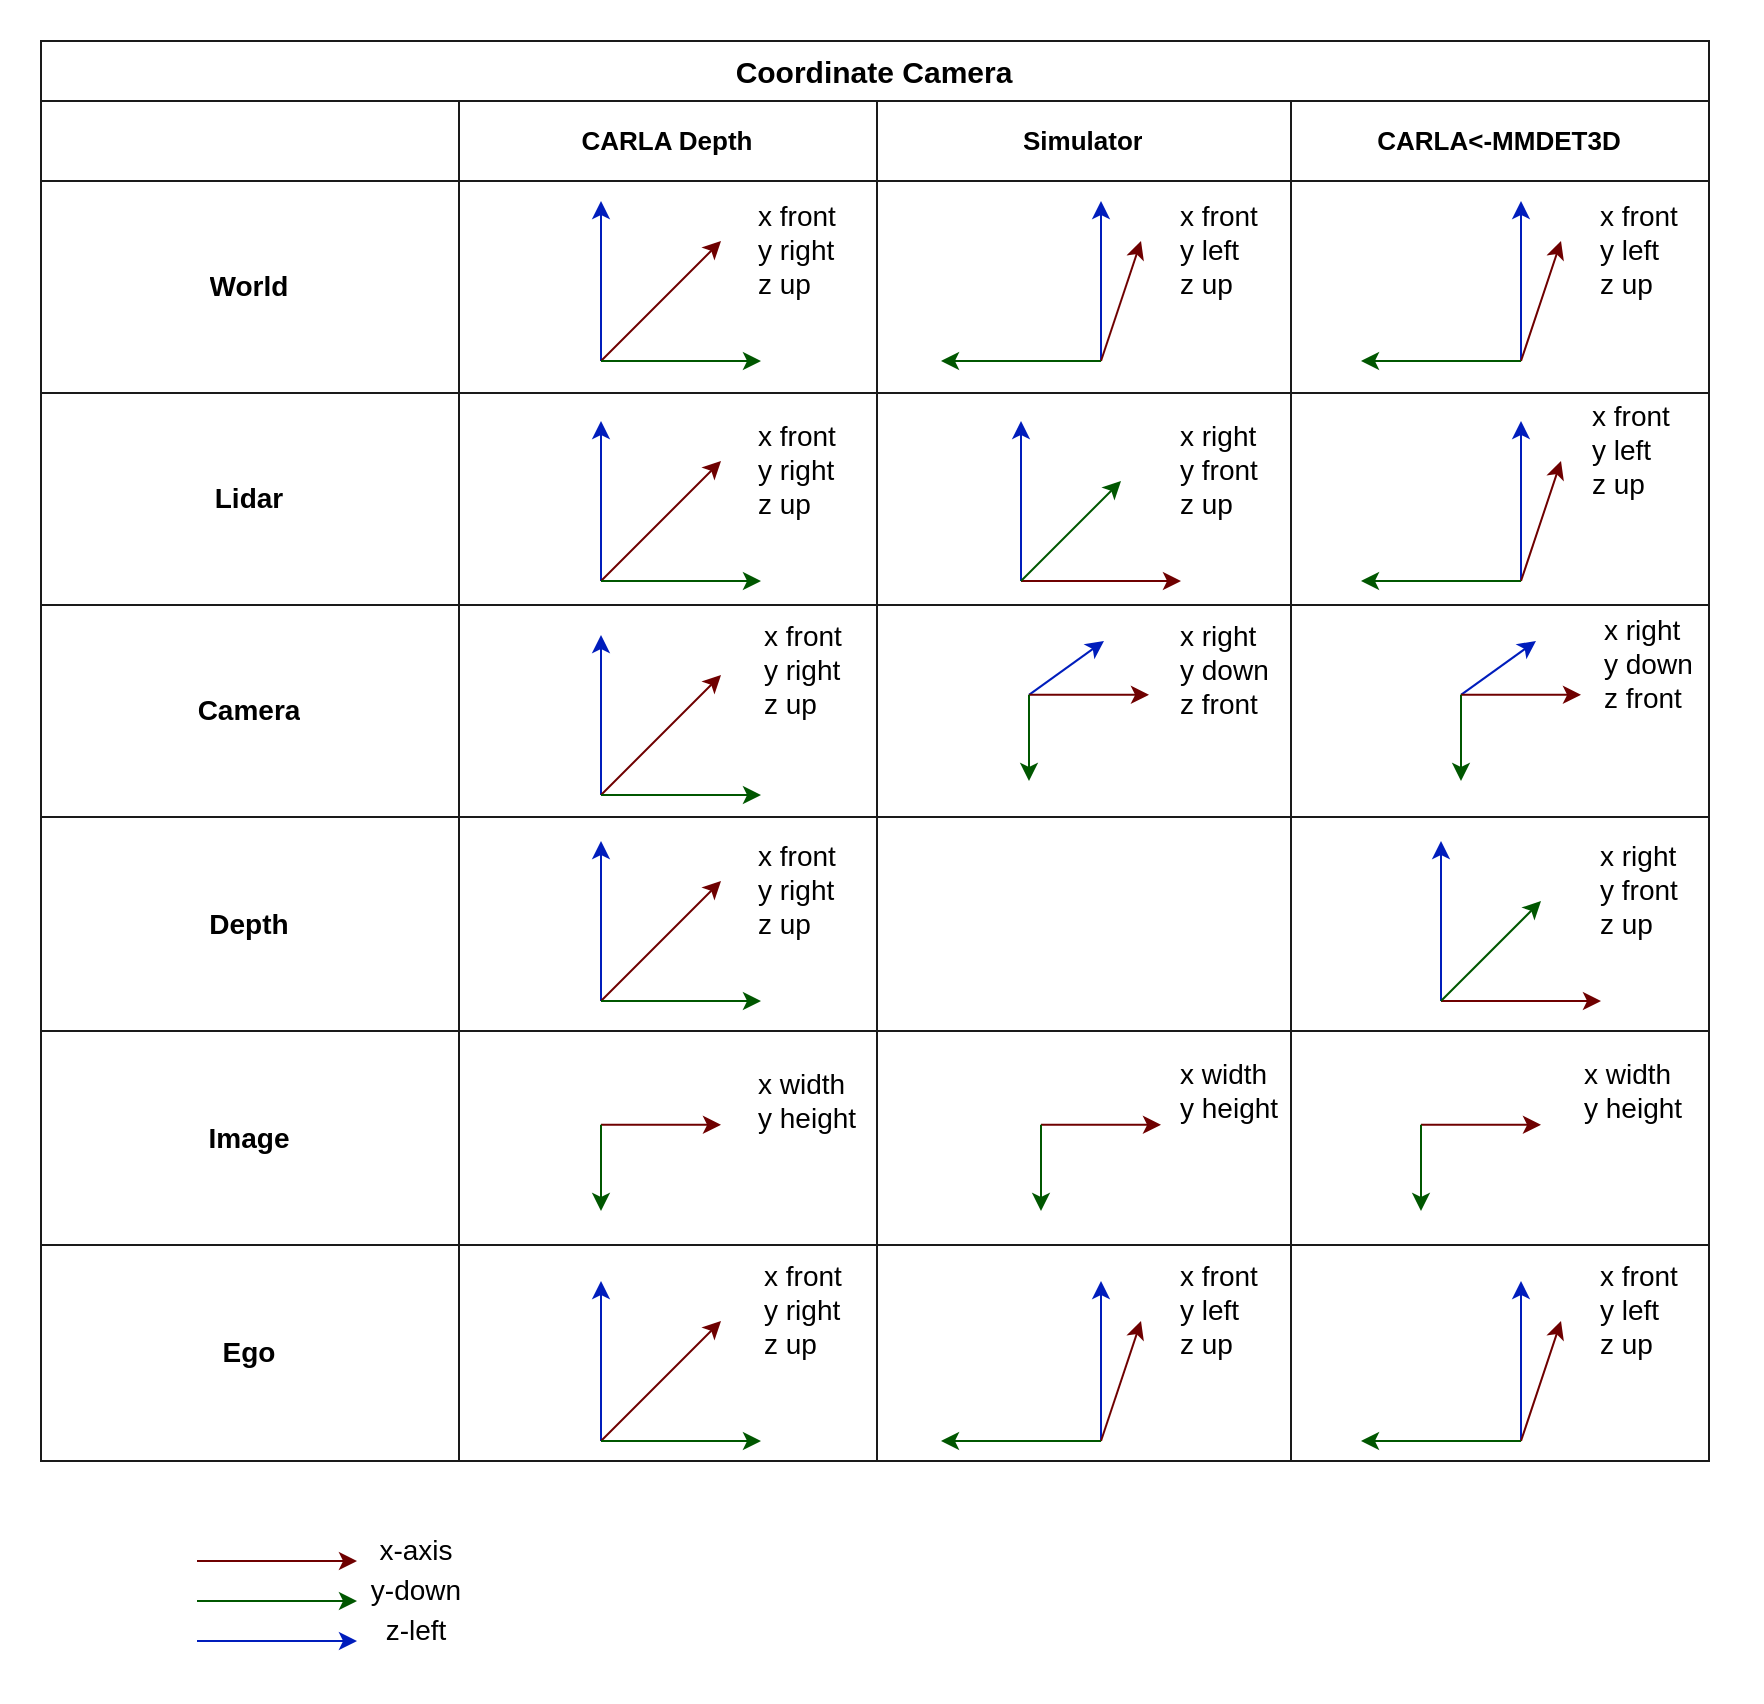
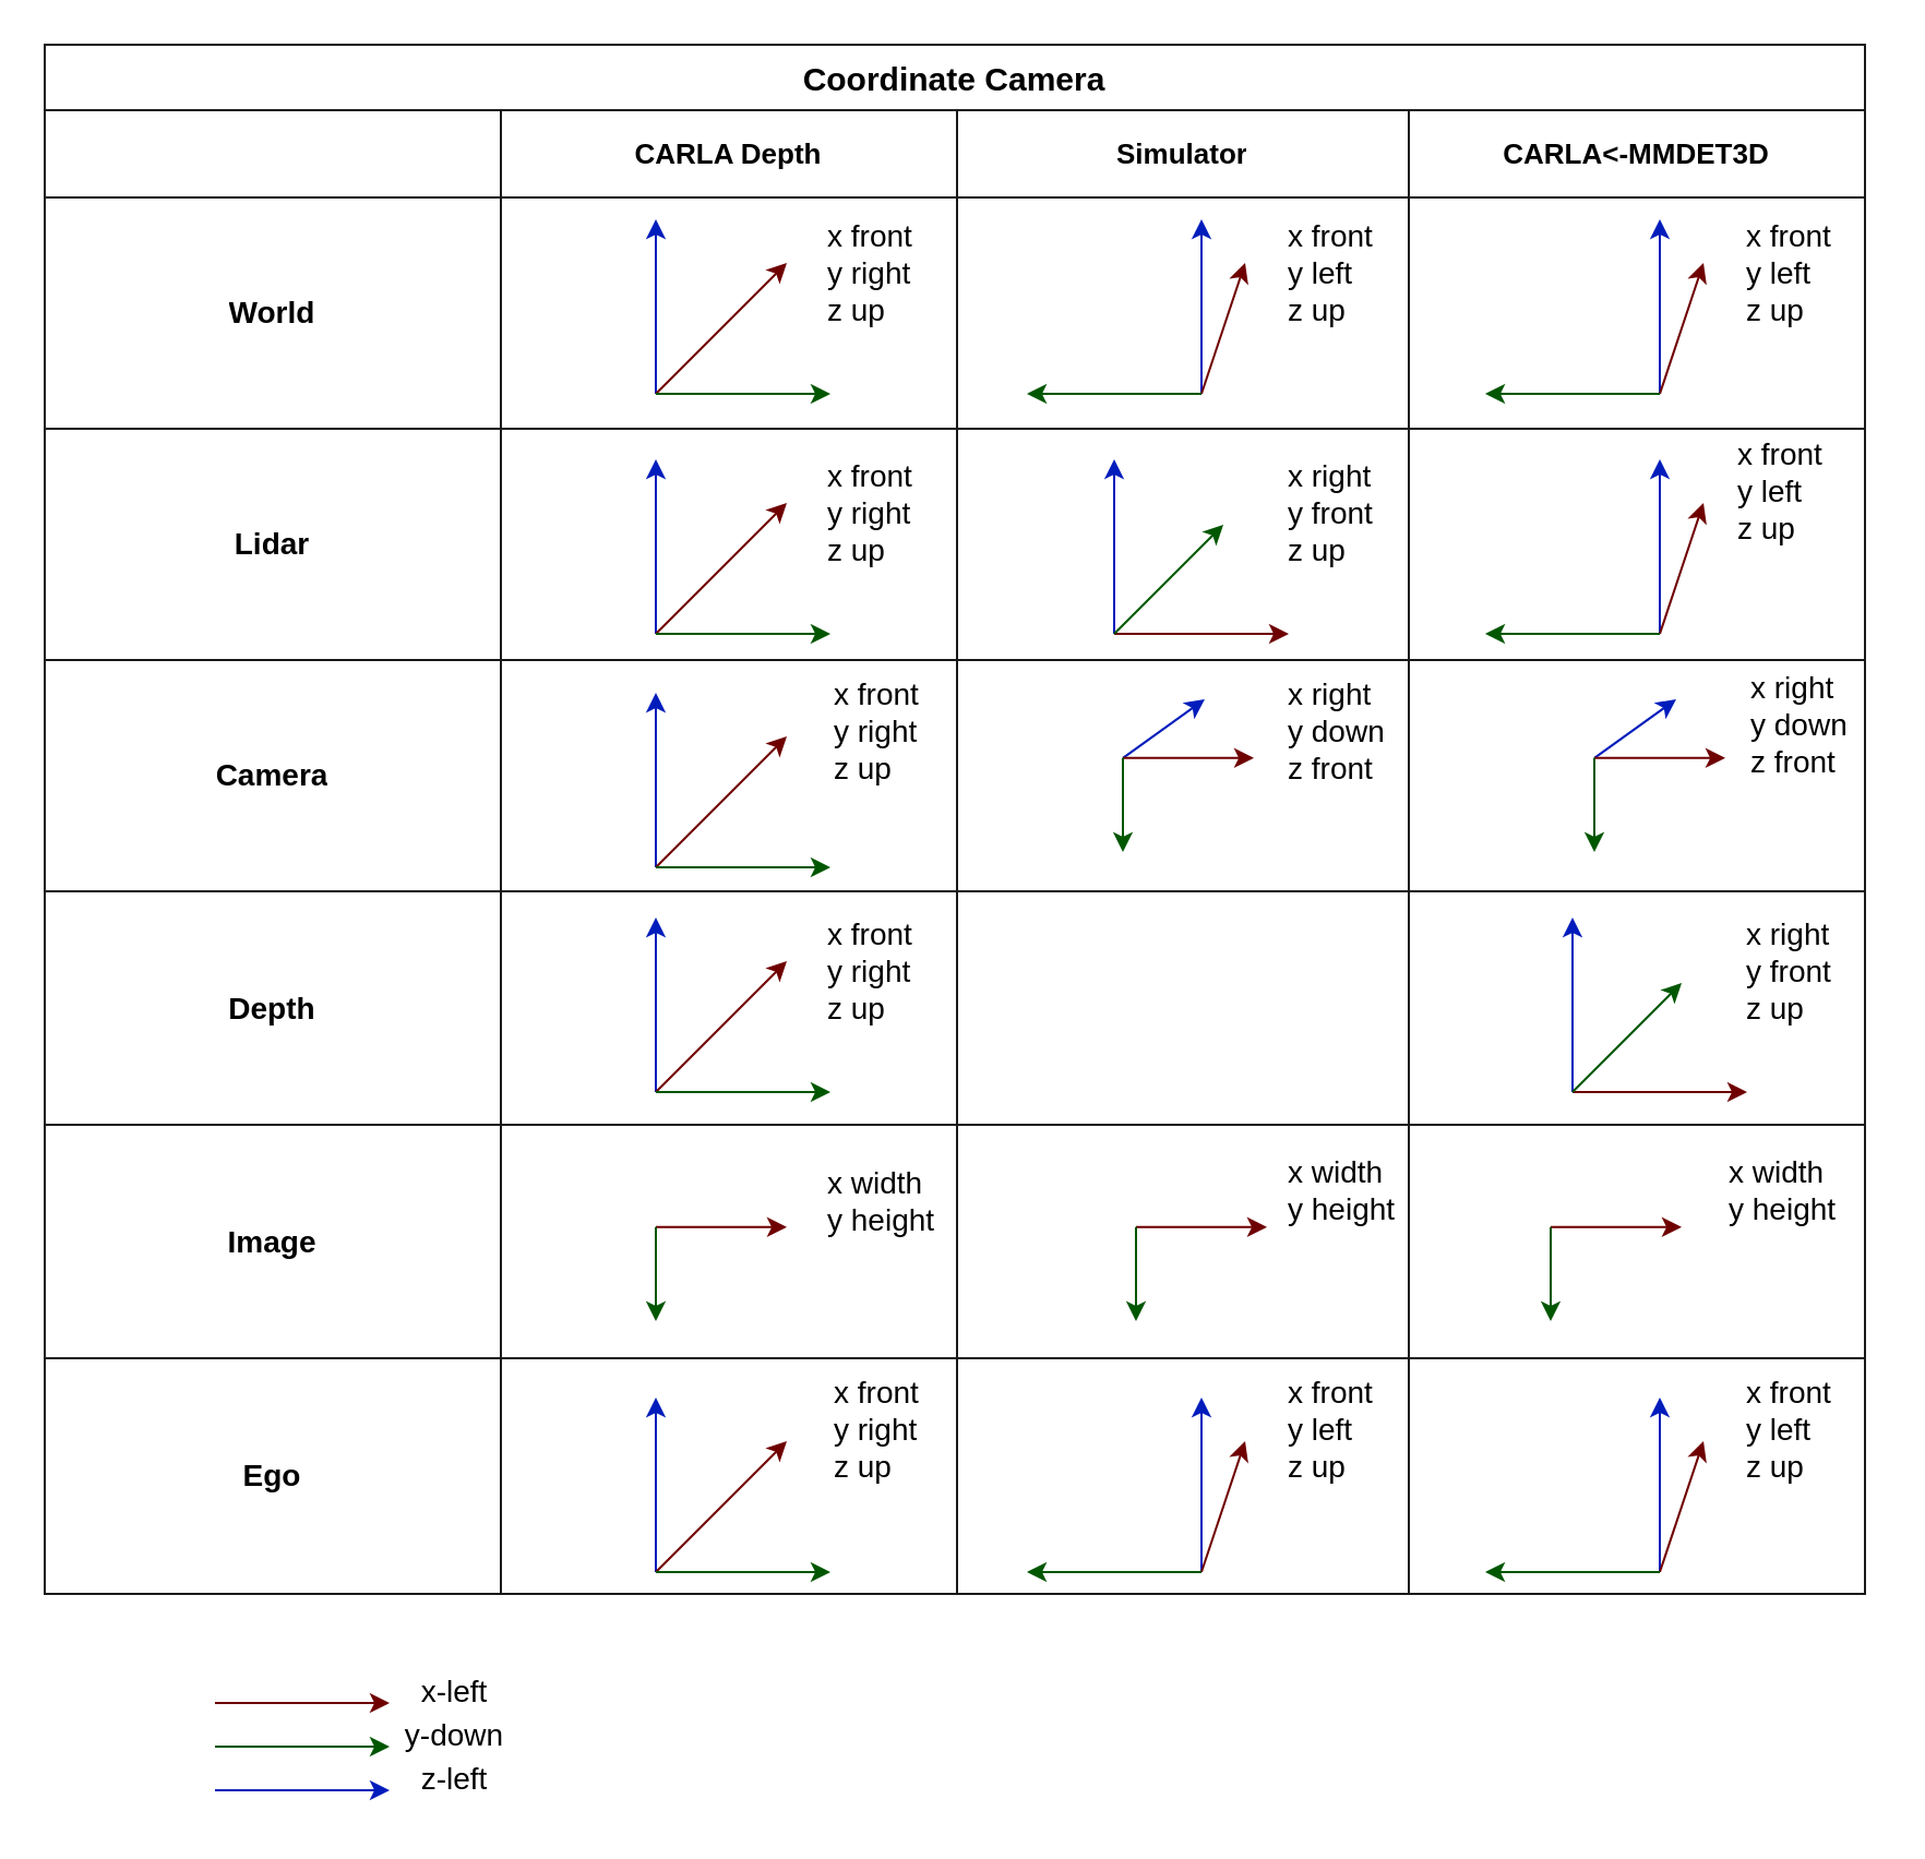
- <mxCell id="110" value="x-axis" style="text;html=1;strokeColor=none;fillColor=none;align=center;verticalAlign=middle;whiteSpace=wrap;rounded=0;fontSize=14;fontColor=#000000;" vertex="1" parent="1"><mxGeometry x="178" y="760" width="60" height="30" as="geometry" /></mxCell>
+ <mxCell id="110" value="x-left" style="text;html=1;strokeColor=none;fillColor=none;align=center;verticalAlign=middle;whiteSpace=wrap;rounded=0;fontSize=14;fontColor=#000000;" vertex="1" parent="1"><mxGeometry x="178" y="760" width="60" height="30" as="geometry" /></mxCell>
